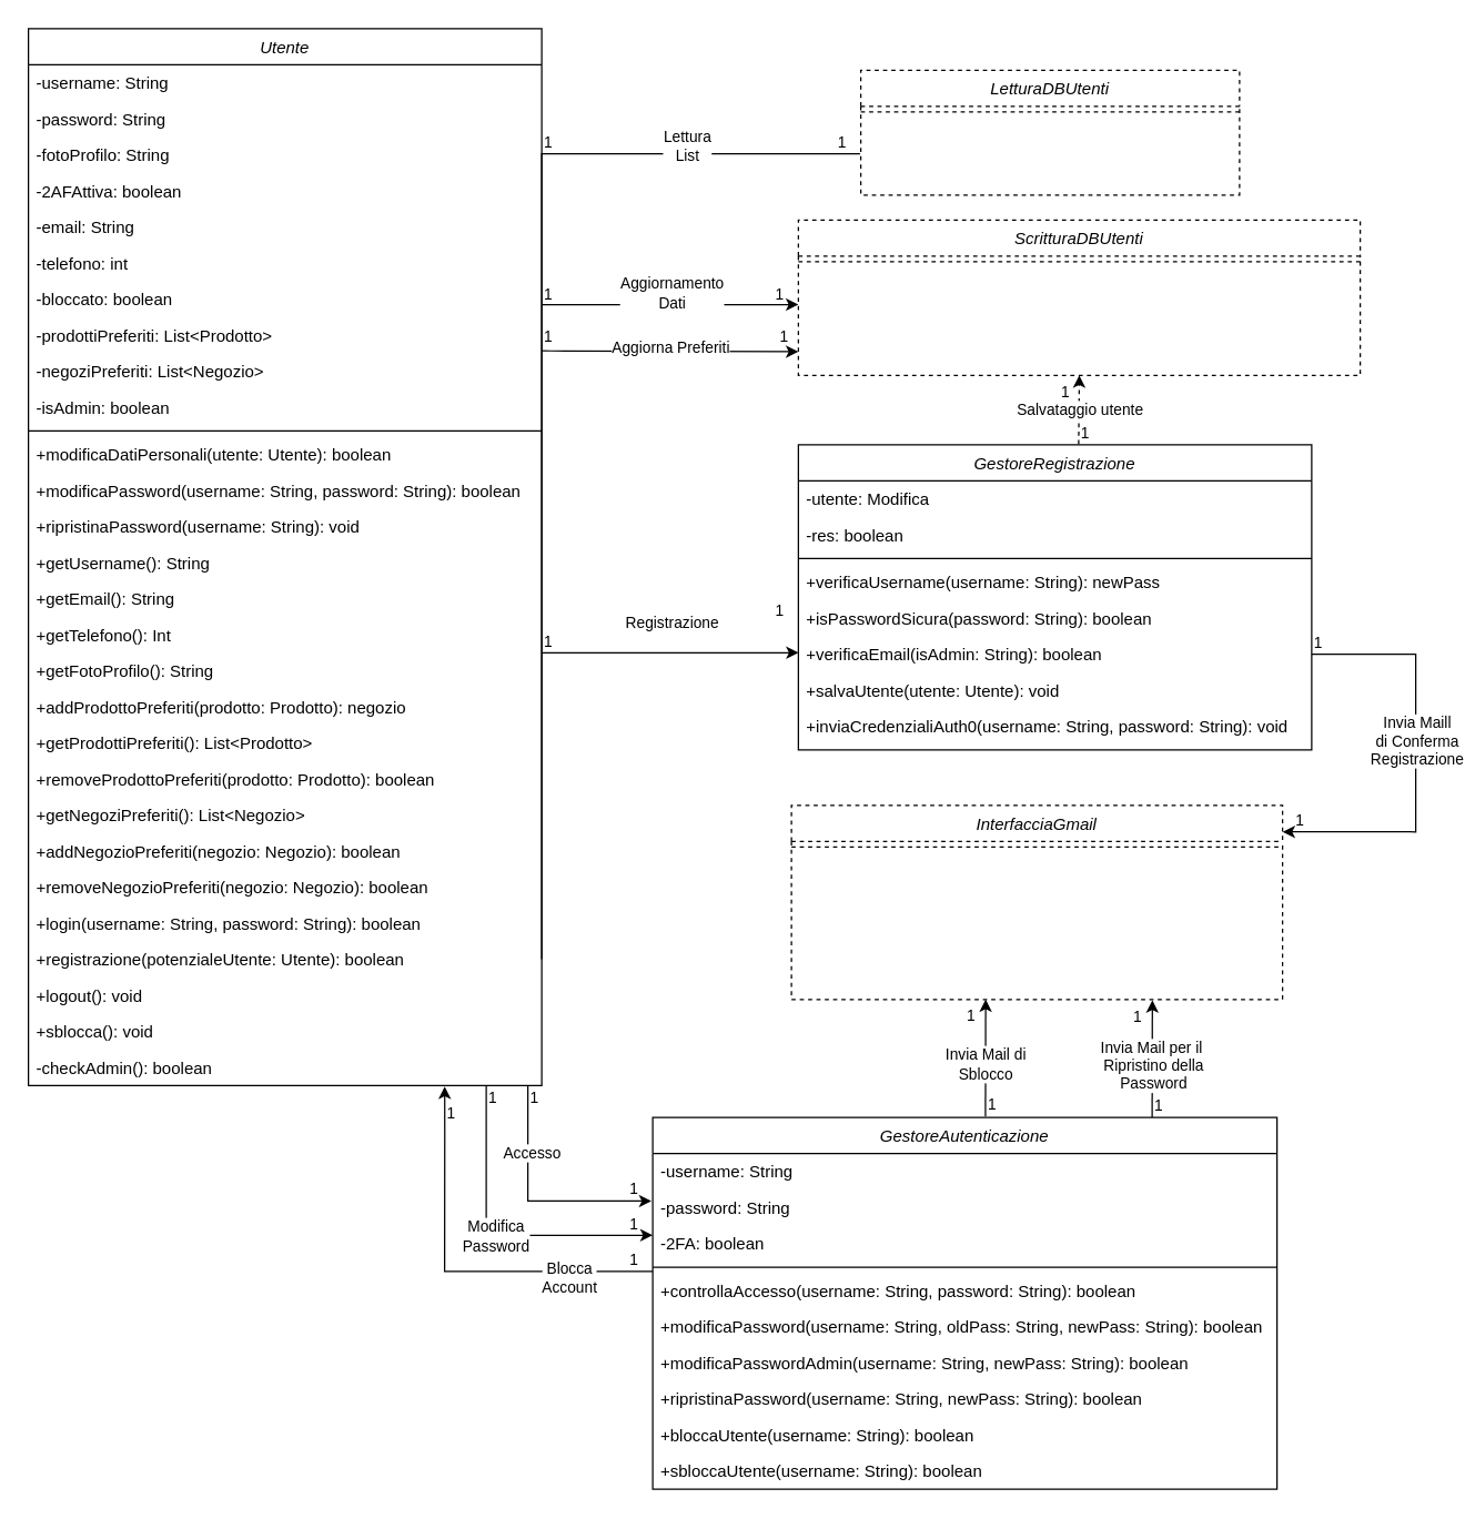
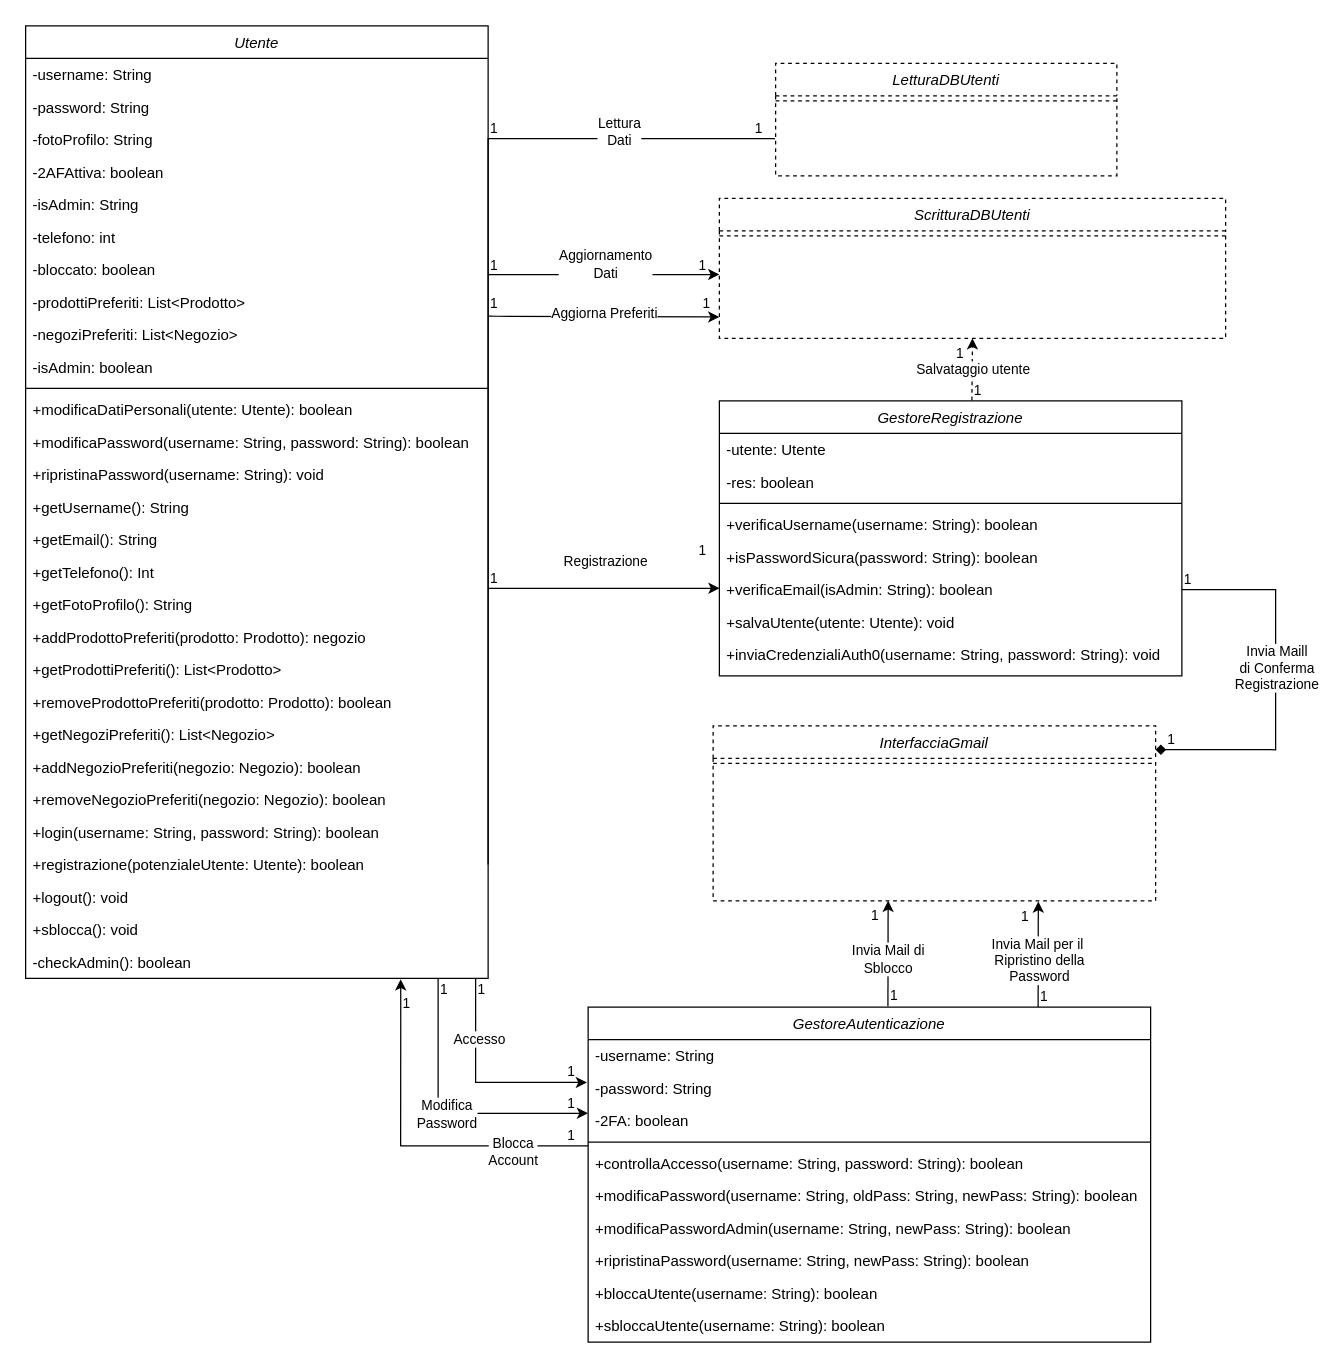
- <mxCell id="73" value="Lettura&lt;br&gt;List" style="edgeLabel;resizable=0;html=1;align=center;verticalAlign=middle;" parent="1" connectable="0" vertex="1"><mxGeometry x="500" y="690" as="geometry"><mxPoint x="-6" y="-586" as="offset" /></mxGeometry></mxCell>
+ <mxCell id="73" value="Lettura&lt;br&gt;Dati" style="edgeLabel;resizable=0;html=1;align=center;verticalAlign=middle;" parent="1" connectable="0" vertex="1"><mxGeometry x="500" y="690" as="geometry"><mxPoint x="-6" y="-586" as="offset" /></mxGeometry></mxCell>
- <mxCell id="8" value="-email: String" style="text;align=left;verticalAlign=top;spacingLeft=4;spacingRight=4;overflow=hidden;rotatable=0;points=[[0,0.5],[1,0.5]];portConstraint=eastwest;" parent="3" vertex="1"><mxGeometry y="130" width="370" height="26" as="geometry" /></mxCell>
+ <mxCell id="8" value="-isAdmin: String" style="text;align=left;verticalAlign=top;spacingLeft=4;spacingRight=4;overflow=hidden;rotatable=0;points=[[0,0.5],[1,0.5]];portConstraint=eastwest;" parent="3" vertex="1"><mxGeometry y="130" width="370" height="26" as="geometry" /></mxCell>
- <mxCell id="34" value="-utente: Modifica" style="text;align=left;verticalAlign=top;spacingLeft=4;spacingRight=4;overflow=hidden;rotatable=0;points=[[0,0.5],[1,0.5]];portConstraint=eastwest;" parent="33" vertex="1"><mxGeometry y="26" width="370" height="26" as="geometry" /></mxCell>
+ <mxCell id="34" value="-utente: Utente" style="text;align=left;verticalAlign=top;spacingLeft=4;spacingRight=4;overflow=hidden;rotatable=0;points=[[0,0.5],[1,0.5]];portConstraint=eastwest;" parent="33" vertex="1"><mxGeometry y="26" width="370" height="26" as="geometry" /></mxCell>
- <mxCell id="37" value="+verificaUsername(username: String): newPass" style="text;align=left;verticalAlign=top;spacingLeft=4;spacingRight=4;overflow=hidden;rotatable=0;points=[[0,0.5],[1,0.5]];portConstraint=eastwest;" parent="33" vertex="1"><mxGeometry y="86" width="370" height="26" as="geometry" /></mxCell>
+ <mxCell id="37" value="+verificaUsername(username: String): boolean" style="text;align=left;verticalAlign=top;spacingLeft=4;spacingRight=4;overflow=hidden;rotatable=0;points=[[0,0.5],[1,0.5]];portConstraint=eastwest;" parent="33" vertex="1"><mxGeometry y="86" width="370" height="26" as="geometry" /></mxCell>
- <mxCell id="86" value="" style="endArrow=classic;html=1;exitX=1;exitY=0.5;exitDx=0;exitDy=0;edgeStyle=orthogonalEdgeStyle;rounded=0;entryX=1;entryY=0.137;entryDx=0;entryDy=0;entryPerimeter=0;" parent="1" source="39" target="80" edge="1"><mxGeometry relative="1" as="geometry"><mxPoint x="990" y="469.998" as="sourcePoint" /><mxPoint x="930" y="600" as="targetPoint" /><Array as="points"><mxPoint x="1020" y="471" /><mxPoint x="1020" y="599" /></Array></mxGeometry></mxCell>
+ <mxCell id="86" value="" style="endArrow=diamond;html=1;exitX=1;exitY=0.5;exitDx=0;exitDy=0;edgeStyle=orthogonalEdgeStyle;rounded=0;entryX=1;entryY=0.137;entryDx=0;entryDy=0;entryPerimeter=0;" parent="1" source="39" target="80" edge="1"><mxGeometry relative="1" as="geometry"><mxPoint x="990" y="469.998" as="sourcePoint" /><mxPoint x="930" y="600" as="targetPoint" /><Array as="points"><mxPoint x="1020" y="471" /><mxPoint x="1020" y="599" /></Array></mxGeometry></mxCell>
